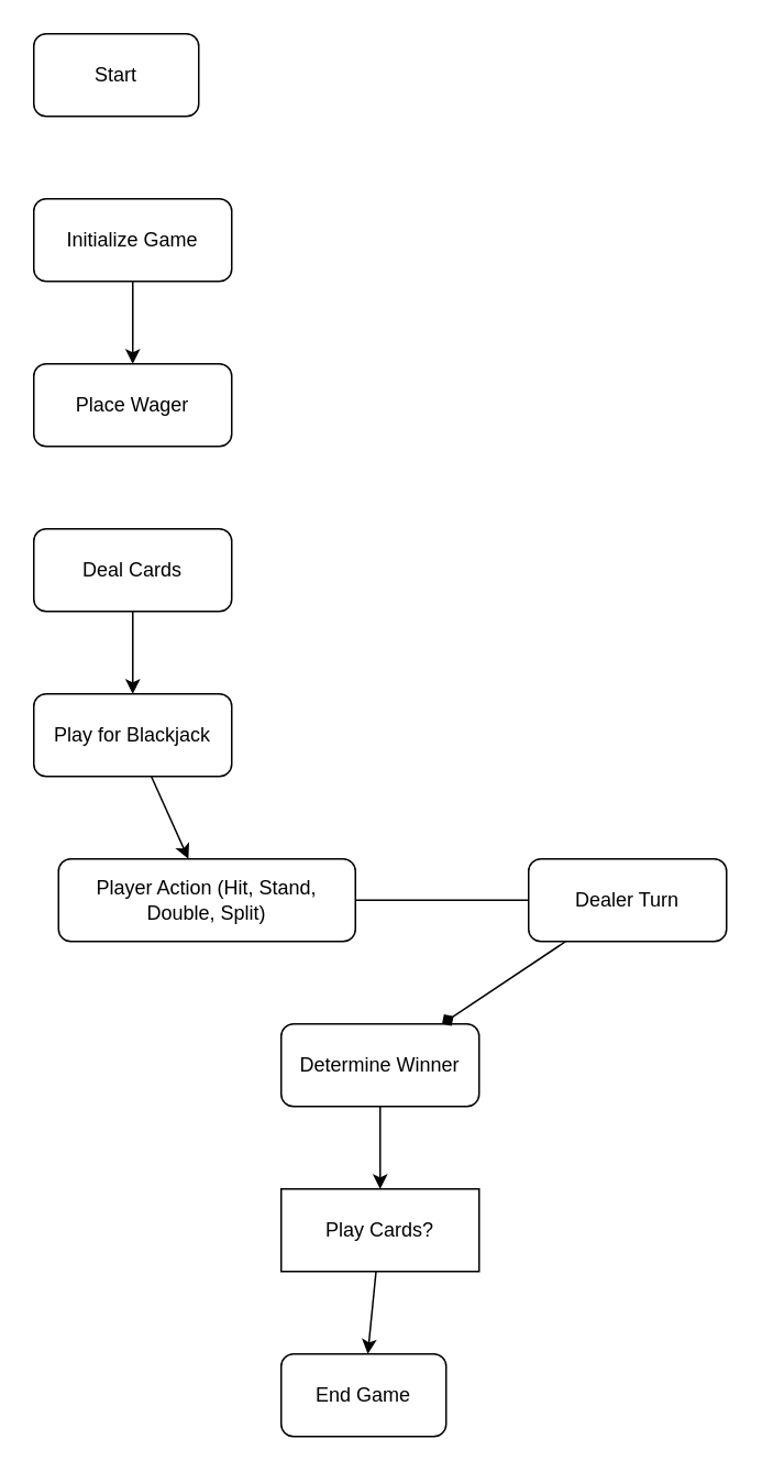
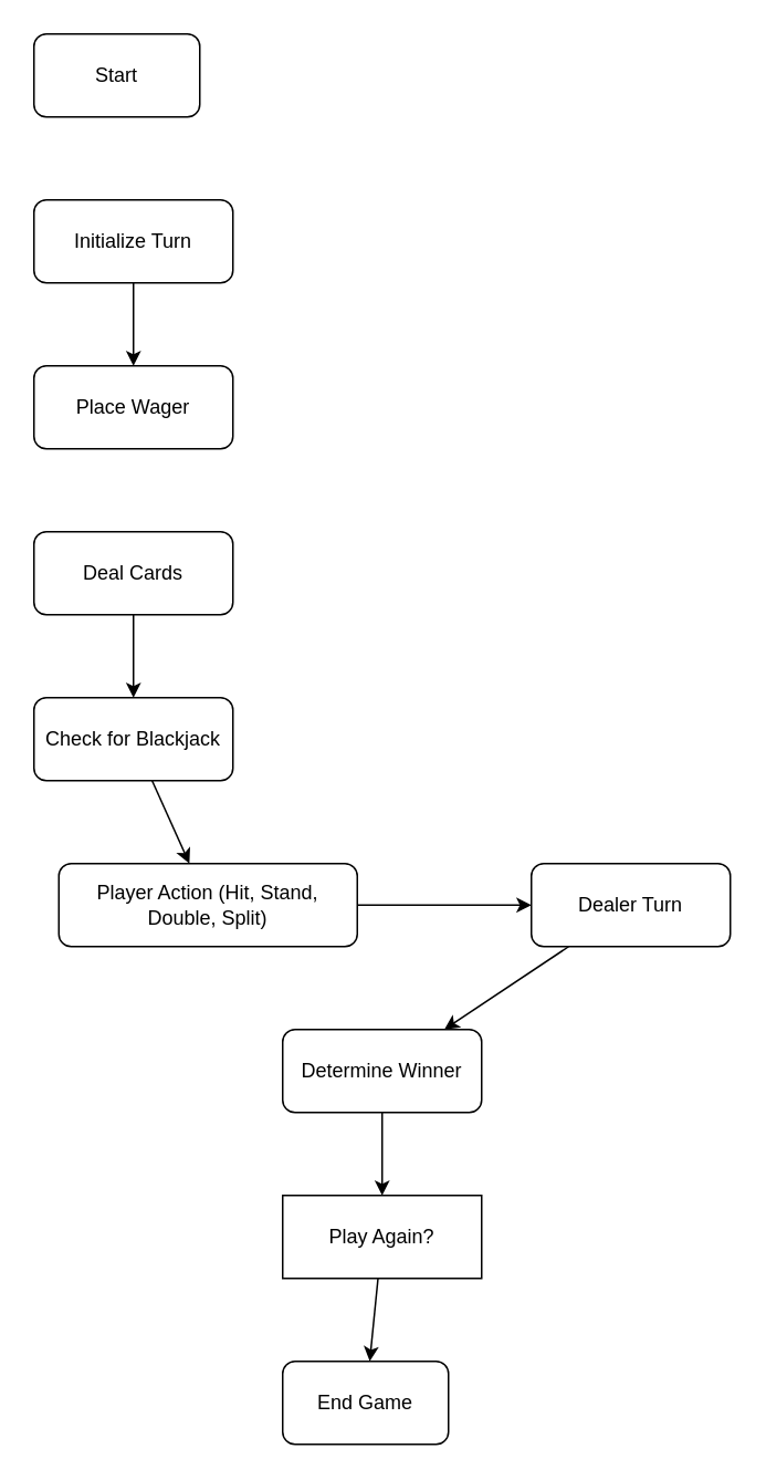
- <mxCell id="3" value="Initialize Game" style="rounded=1;whiteSpace=wrap;html=1;" vertex="1" parent="1"><mxGeometry x="20" y="120" width="120" height="50" as="geometry" /></mxCell>
+ <mxCell id="3" value="Initialize Turn" style="rounded=1;whiteSpace=wrap;html=1;" vertex="1" parent="1"><mxGeometry x="20" y="120" width="120" height="50" as="geometry" /></mxCell>
- <mxCell id="6" value="Play for Blackjack" style="rounded=1;whiteSpace=wrap;html=1;" vertex="1" parent="1"><mxGeometry x="20" y="420" width="120" height="50" as="geometry" /></mxCell>
+ <mxCell id="6" value="Check for Blackjack" style="rounded=1;whiteSpace=wrap;html=1;" vertex="1" parent="1"><mxGeometry x="20" y="420" width="120" height="50" as="geometry" /></mxCell>
- <mxCell id="15" edge="1" source="7" target="8" parent="1" style="endArrow=none;"><mxGeometry relative="1" as="geometry" /></mxCell>
+ <mxCell id="15" edge="1" source="7" target="8" parent="1"><mxGeometry relative="1" as="geometry" /></mxCell>
- <mxCell id="16" edge="1" source="8" target="9" parent="1" style="endArrow=diamond;"><mxGeometry relative="1" as="geometry" /></mxCell>
+ <mxCell id="16" edge="1" source="8" target="9" parent="1"><mxGeometry relative="1" as="geometry" /></mxCell>
- <mxCell id="10" value="Play Cards?" style="diamond;whiteSpace=wrap;html=1;" vertex="1" parent="1"><mxGeometry x="170" y="720" width="120" height="50" as="geometry" /></mxCell>
+ <mxCell id="10" value="Play Again?" style="diamond;whiteSpace=wrap;html=1;" vertex="1" parent="1"><mxGeometry x="170" y="720" width="120" height="50" as="geometry" /></mxCell>
